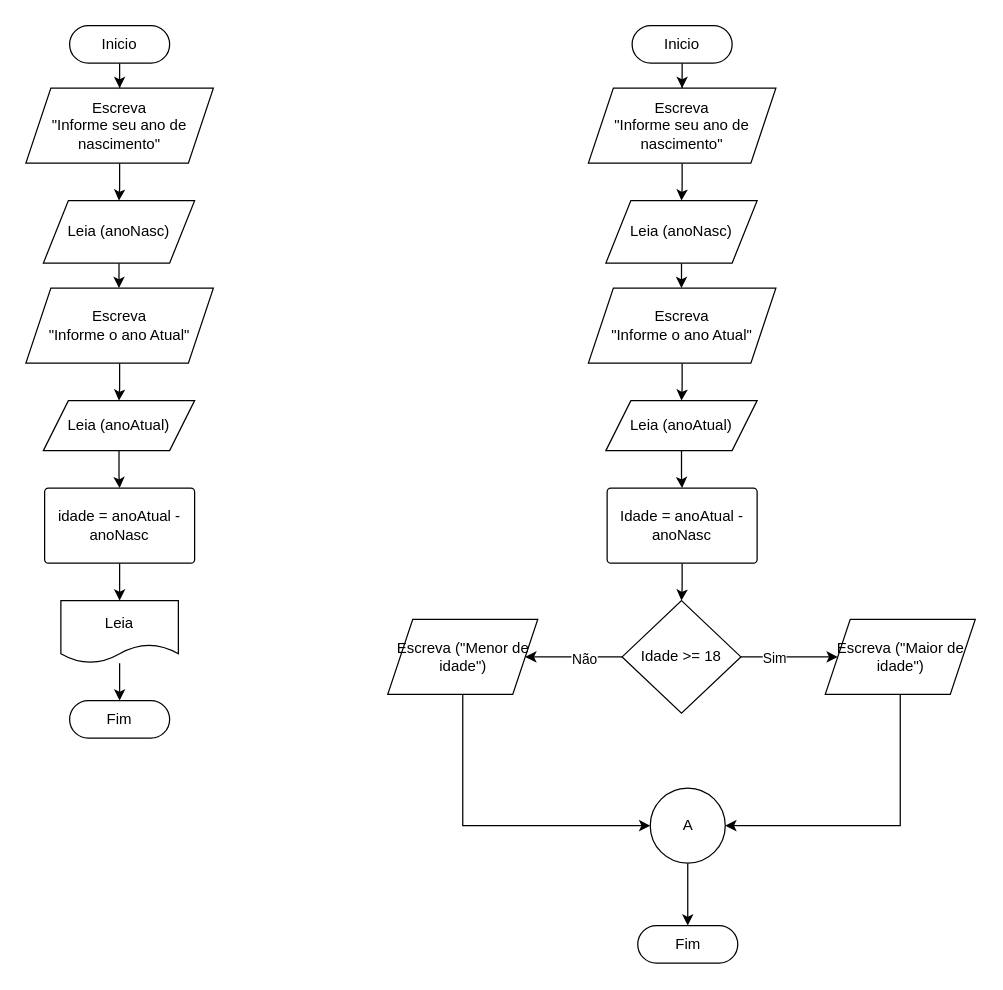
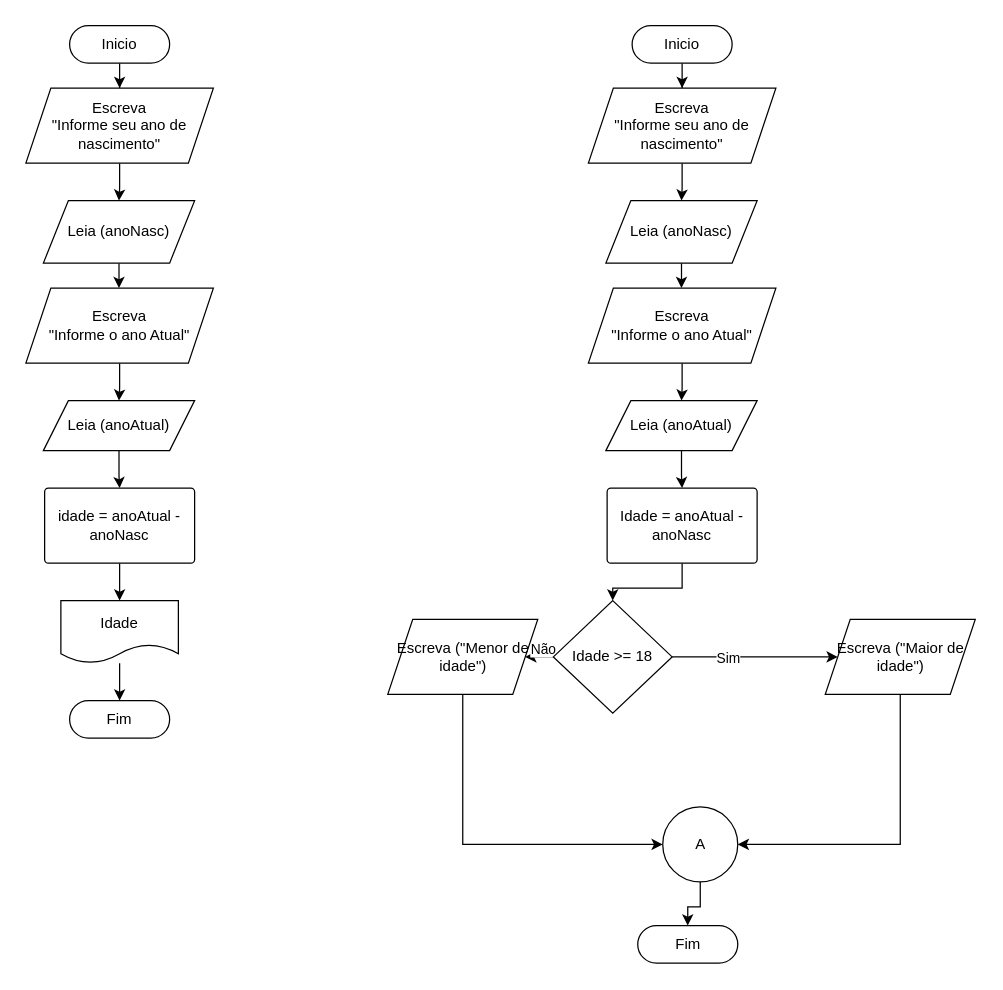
- <mxCell id="16" value="Leia" style="shape=document;whiteSpace=wrap;html=1;boundedLbl=1;" parent="1" vertex="1"><mxGeometry x="48" y="480" width="94" height="50" as="geometry" /></mxCell>
+ <mxCell id="16" value="Idade" style="shape=document;whiteSpace=wrap;html=1;boundedLbl=1;" parent="1" vertex="1"><mxGeometry x="48" y="480" width="94" height="50" as="geometry" /></mxCell>
- <mxCell id="33" value="Idade &amp;gt;= 18" style="rhombus;whiteSpace=wrap;html=1;" parent="1" vertex="1"><mxGeometry x="497" y="480" width="95" height="90" as="geometry" /></mxCell>
+ <mxCell id="33" value="Idade &amp;gt;= 18" style="rhombus;whiteSpace=wrap;html=1;" parent="1" vertex="1"><mxGeometry x="442" y="480" width="95" height="90" as="geometry" /></mxCell>
- <mxCell id="39" value="A" style="ellipse;whiteSpace=wrap;html=1;aspect=fixed;" parent="1" vertex="1"><mxGeometry x="519.5" y="630" width="60" height="60" as="geometry" /></mxCell>
+ <mxCell id="39" value="A" style="ellipse;whiteSpace=wrap;html=1;aspect=fixed;" parent="1" vertex="1"><mxGeometry x="529.5" y="645" width="60" height="60" as="geometry" /></mxCell>
